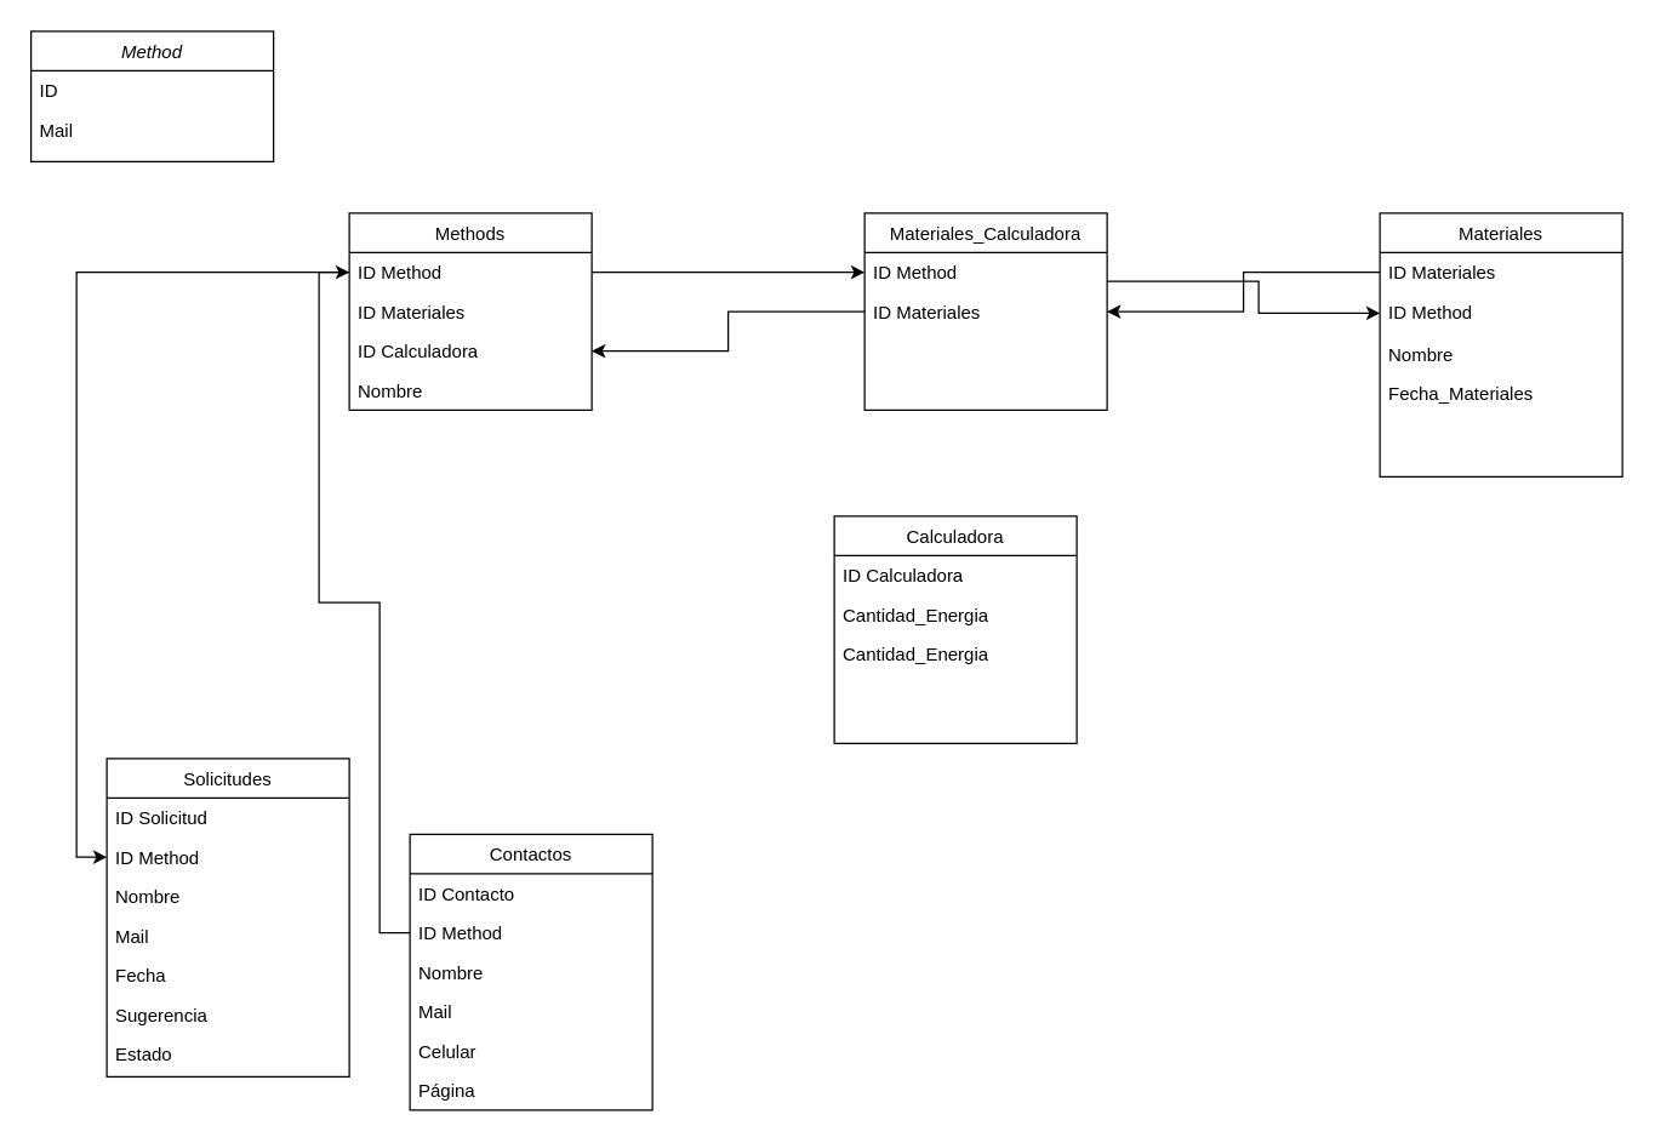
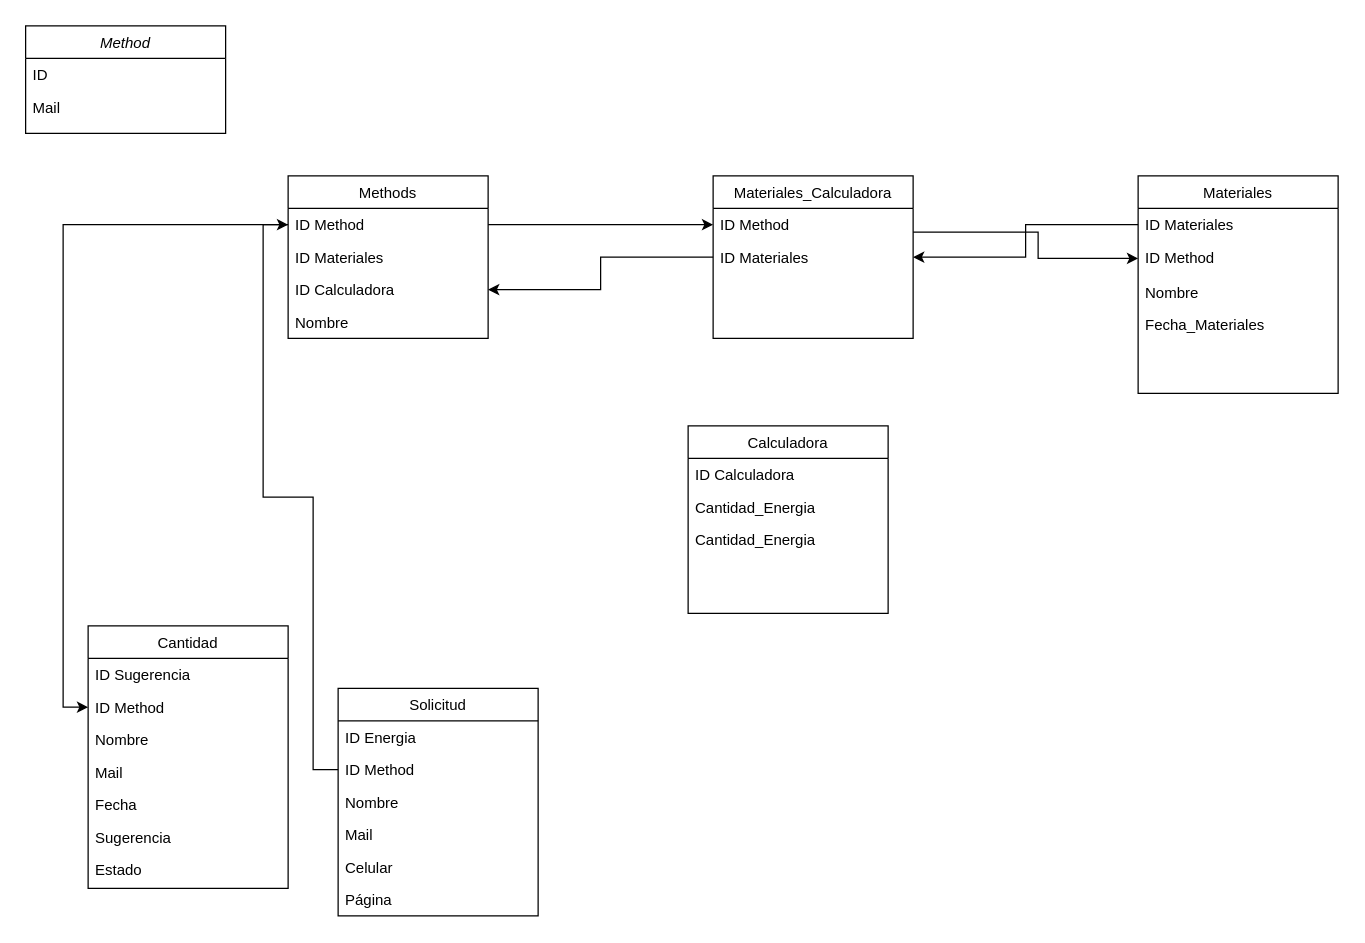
- <mxCell id="33" value="Solicitudes" style="swimlane;fontStyle=0;align=center;verticalAlign=top;childLayout=stackLayout;horizontal=1;startSize=26;horizontalStack=0;resizeParent=1;resizeLast=0;collapsible=1;marginBottom=0;rounded=0;shadow=0;strokeWidth=1;" parent="1" vertex="1"><mxGeometry x="70" y="500" width="160" height="210" as="geometry"><mxRectangle x="550" y="140" width="160" height="26" as="alternateBounds" /></mxGeometry></mxCell>
+ <mxCell id="33" value="Cantidad" style="swimlane;fontStyle=0;align=center;verticalAlign=top;childLayout=stackLayout;horizontal=1;startSize=26;horizontalStack=0;resizeParent=1;resizeLast=0;collapsible=1;marginBottom=0;rounded=0;shadow=0;strokeWidth=1;" parent="1" vertex="1"><mxGeometry x="70" y="500" width="160" height="210" as="geometry"><mxRectangle x="550" y="140" width="160" height="26" as="alternateBounds" /></mxGeometry></mxCell>
- <mxCell id="34" value="ID Solicitud" style="text;align=left;verticalAlign=top;spacingLeft=4;spacingRight=4;overflow=hidden;rotatable=0;points=[[0,0.5],[1,0.5]];portConstraint=eastwest;" parent="33" vertex="1"><mxGeometry y="26" width="160" height="26" as="geometry" /></mxCell>
+ <mxCell id="34" value="ID Sugerencia" style="text;align=left;verticalAlign=top;spacingLeft=4;spacingRight=4;overflow=hidden;rotatable=0;points=[[0,0.5],[1,0.5]];portConstraint=eastwest;" parent="33" vertex="1"><mxGeometry y="26" width="160" height="26" as="geometry" /></mxCell>
- <mxCell id="26" value="Contactos" style="swimlane;fontStyle=0;align=center;verticalAlign=top;childLayout=stackLayout;horizontal=1;startSize=26;horizontalStack=0;resizeParent=1;resizeLast=0;collapsible=1;marginBottom=0;rounded=0;shadow=0;strokeWidth=1;" parent="1" vertex="1"><mxGeometry x="270" y="550" width="160" height="182" as="geometry"><mxRectangle x="550" y="140" width="160" height="26" as="alternateBounds" /></mxGeometry></mxCell>
+ <mxCell id="26" value="Solicitud" style="swimlane;fontStyle=0;align=center;verticalAlign=top;childLayout=stackLayout;horizontal=1;startSize=26;horizontalStack=0;resizeParent=1;resizeLast=0;collapsible=1;marginBottom=0;rounded=0;shadow=0;strokeWidth=1;" parent="1" vertex="1"><mxGeometry x="270" y="550" width="160" height="182" as="geometry"><mxRectangle x="550" y="140" width="160" height="26" as="alternateBounds" /></mxGeometry></mxCell>
- <mxCell id="27" value="ID Contacto" style="text;align=left;verticalAlign=top;spacingLeft=4;spacingRight=4;overflow=hidden;rotatable=0;points=[[0,0.5],[1,0.5]];portConstraint=eastwest;" parent="26" vertex="1"><mxGeometry y="26" width="160" height="26" as="geometry" /></mxCell>
+ <mxCell id="27" value="ID Energia" style="text;align=left;verticalAlign=top;spacingLeft=4;spacingRight=4;overflow=hidden;rotatable=0;points=[[0,0.5],[1,0.5]];portConstraint=eastwest;" parent="26" vertex="1"><mxGeometry y="26" width="160" height="26" as="geometry" /></mxCell>
